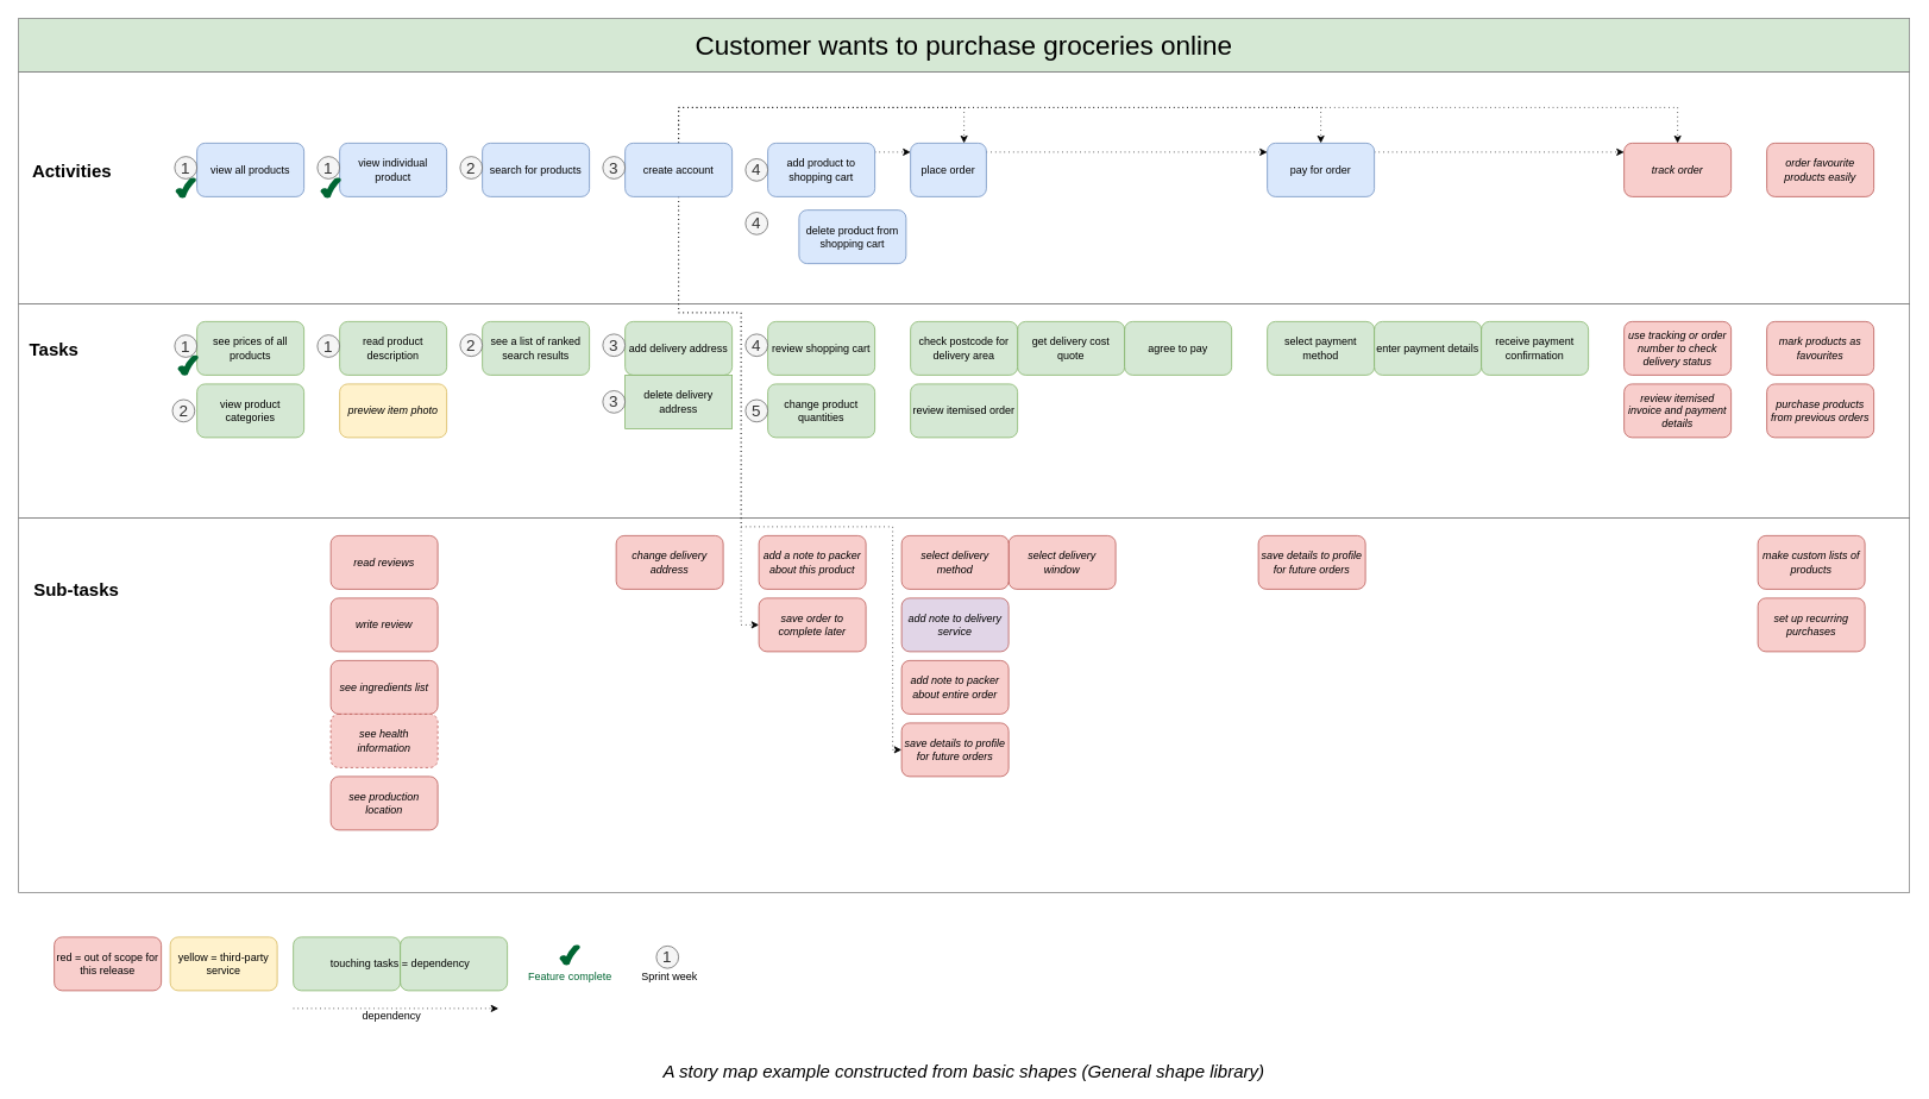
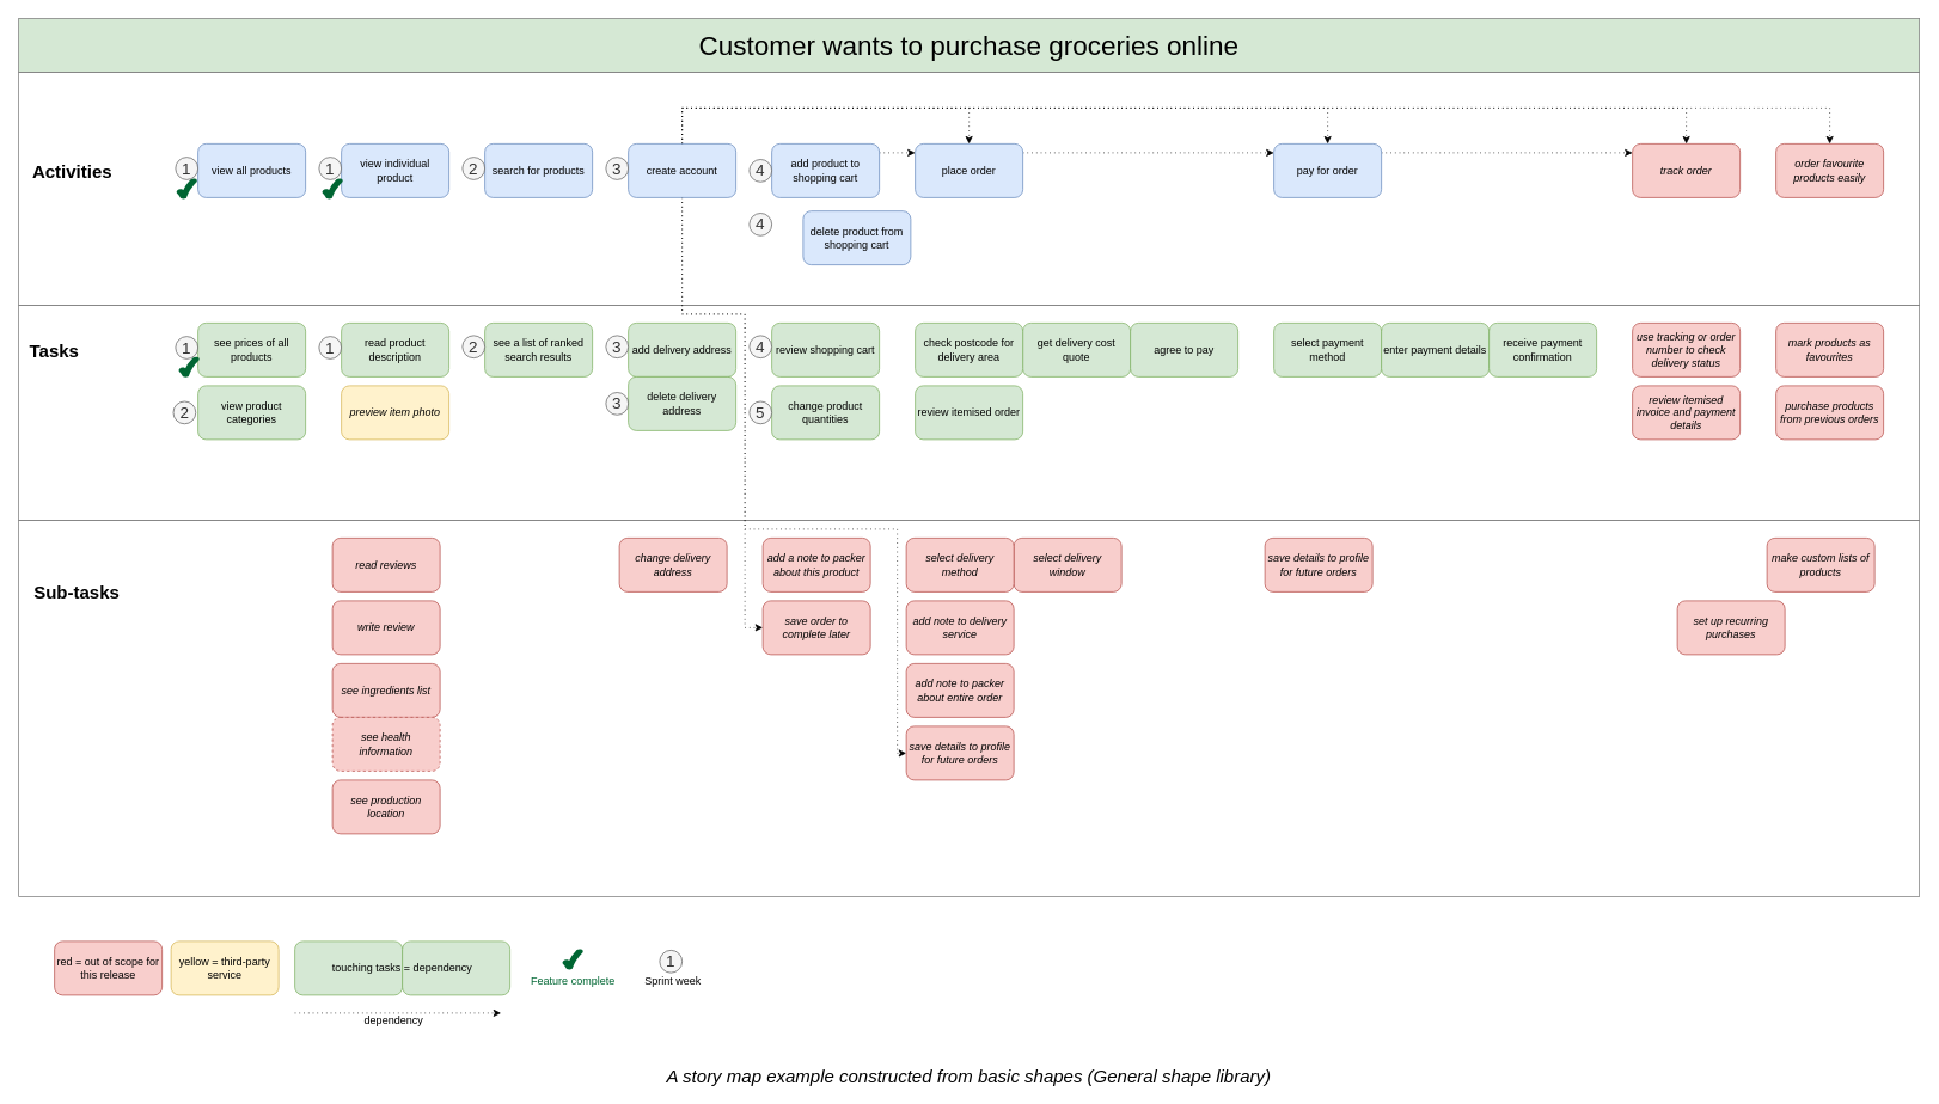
+ <mxCell id="16" style="edgeStyle=orthogonalEdgeStyle;rounded=0;orthogonalLoop=1;jettySize=auto;html=1;dashed=1;dashPattern=1 4;" edge="1" parent="1" source="41" target="51"><mxGeometry relative="1" as="geometry"><Array as="points"><mxPoint x="760" y="120" /><mxPoint x="2040" y="120" /></Array></mxGeometry></mxCell>
- <mxCell id="45" value="place order" style="rounded=1;whiteSpace=wrap;html=1;fillColor=#dae8fc;strokeColor=#6c8ebf;" vertex="1" parent="1"><mxGeometry x="1020" y="160" width="85" height="60" as="geometry" /></mxCell>
+ <mxCell id="45" value="place order" style="rounded=1;whiteSpace=wrap;html=1;fillColor=#dae8fc;strokeColor=#6c8ebf;" vertex="1" parent="1"><mxGeometry x="1020" y="160" width="120" height="60" as="geometry" /></mxCell>
- <mxCell id="59" value="delete delivery address" style="whiteSpace=wrap;html=1;fillColor=#d5e8d4;strokeColor=#82b366;rounded=0;" vertex="1" parent="1"><mxGeometry x="700" y="420" width="120" height="60" as="geometry" /></mxCell>
+ <mxCell id="59" value="delete delivery address" style="rounded=1;whiteSpace=wrap;html=1;fillColor=#d5e8d4;strokeColor=#82b366;" vertex="1" parent="1"><mxGeometry x="700" y="420" width="120" height="60" as="geometry" /></mxCell>
- <mxCell id="48" value="add note to delivery service" style="rounded=1;whiteSpace=wrap;html=1;fillColor=#e1d5e7;strokeColor=#b85450;fontStyle=2;" vertex="1" parent="1"><mxGeometry x="1010" y="670" width="120" height="60" as="geometry" /></mxCell>
+ <mxCell id="48" value="add note to delivery service" style="rounded=1;whiteSpace=wrap;html=1;fillColor=#f8cecc;strokeColor=#b85450;fontStyle=2" vertex="1" parent="1"><mxGeometry x="1010" y="670" width="120" height="60" as="geometry" /></mxCell>
- <mxCell id="55" value="set up recurring purchases" style="rounded=1;whiteSpace=wrap;html=1;fillColor=#f8cecc;strokeColor=#b85450;fontStyle=2" vertex="1" parent="1"><mxGeometry x="1970" y="670" width="120" height="60" as="geometry" /></mxCell>
+ <mxCell id="55" value="set up recurring purchases" style="rounded=1;whiteSpace=wrap;html=1;fillColor=#f8cecc;strokeColor=#b85450;fontStyle=2" vertex="1" parent="1"><mxGeometry x="1870" y="670" width="120" height="60" as="geometry" /></mxCell>
